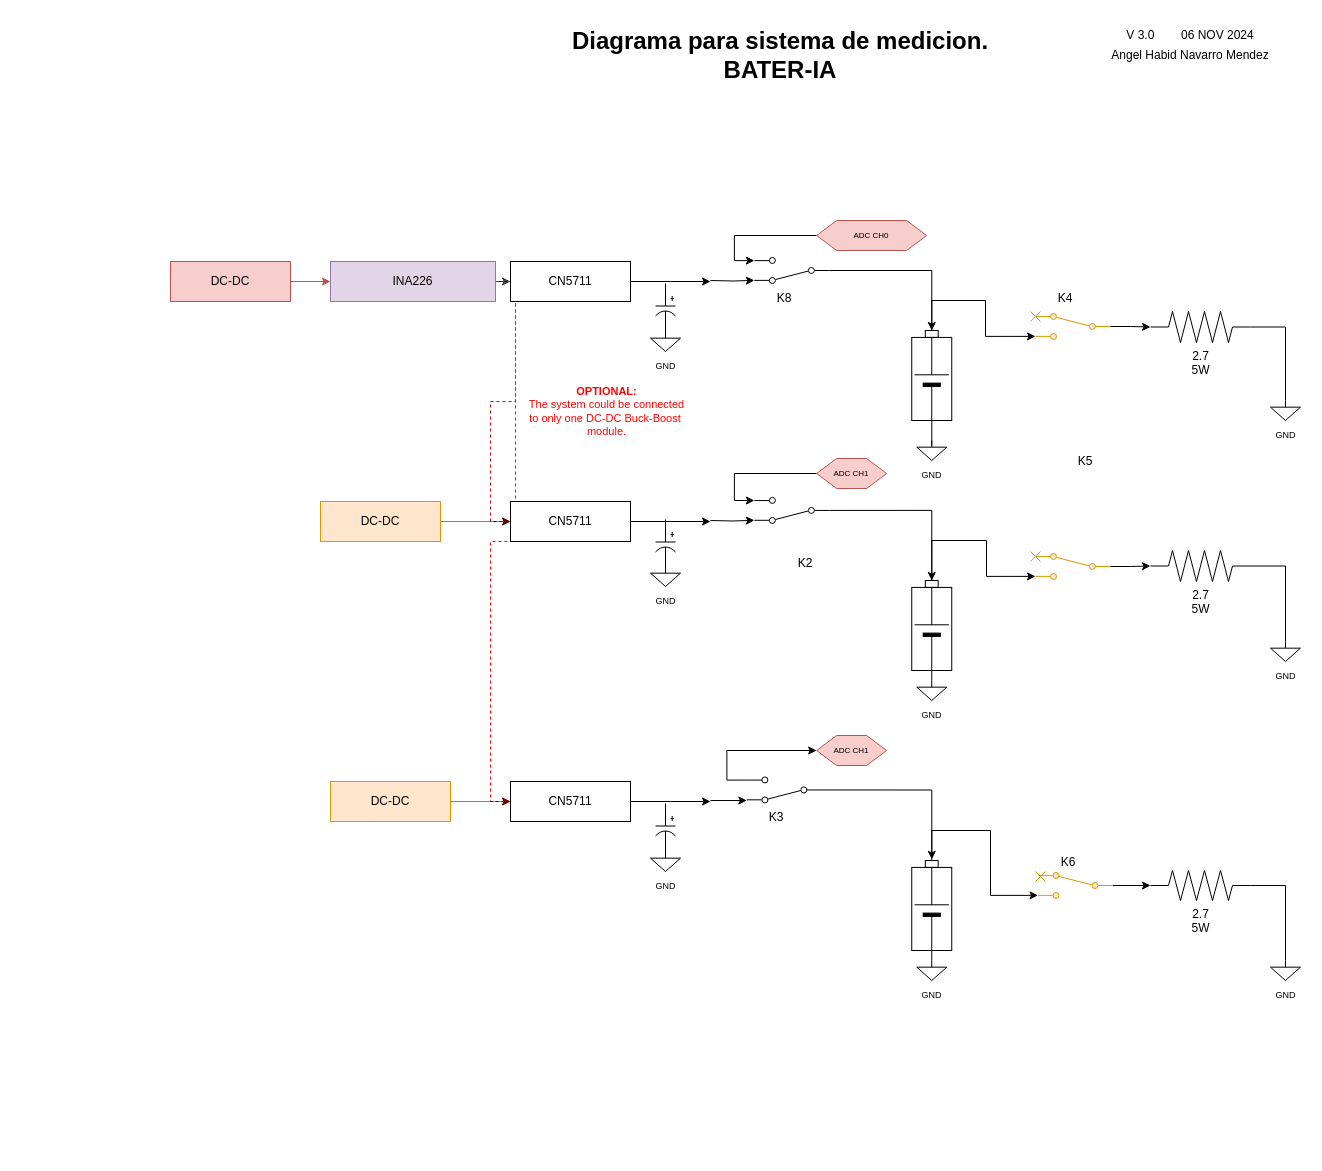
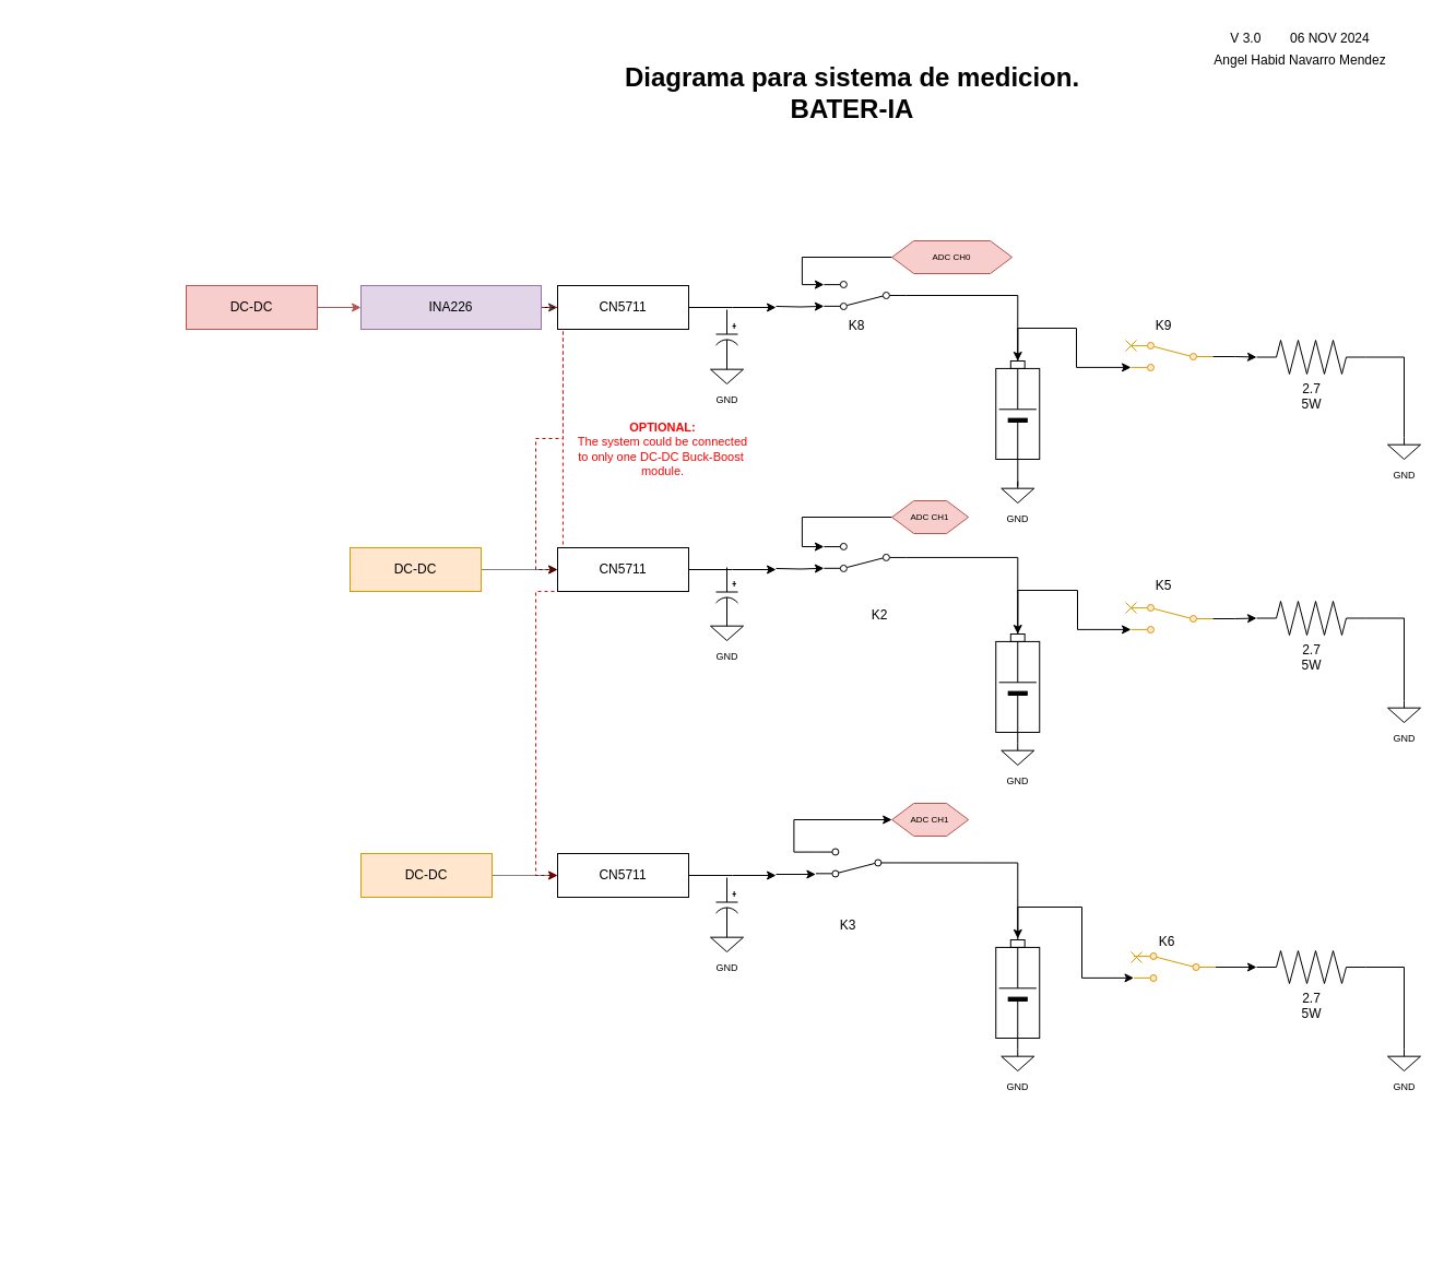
- <mxCell id="2" value="&lt;h1 style=&quot;margin-top: 0px;&quot;&gt;Diagrama para sistema de medicion. BATER-IA&lt;/h1&gt;" style="text;html=1;whiteSpace=wrap;overflow=hidden;rounded=0;align=center;" parent="1" vertex="1"><mxGeometry x="540" y="20" width="480" height="70" as="geometry" /></mxCell>
+ <mxCell id="2" value="&lt;h1 style=&quot;margin-top: 0px;&quot;&gt;Diagrama para sistema de medicion. BATER-IA&lt;/h1&gt;" style="text;html=1;whiteSpace=wrap;overflow=hidden;rounded=0;align=center;" parent="1" vertex="1"><mxGeometry x="540" y="50" width="480" height="70" as="geometry" /></mxCell>
- <mxCell id="53" value="K4" style="text;html=1;align=center;verticalAlign=middle;whiteSpace=wrap;rounded=0;" vertex="1" parent="1"><mxGeometry x="1035" y="283" width="60" height="30" as="geometry" /></mxCell>
+ <mxCell id="53" value="K9" style="text;html=1;align=center;verticalAlign=middle;whiteSpace=wrap;rounded=0;" vertex="1" parent="1"><mxGeometry x="1035" y="283" width="60" height="30" as="geometry" /></mxCell>
- <mxCell id="54" value="K5" style="text;html=1;align=center;verticalAlign=middle;whiteSpace=wrap;rounded=0;" vertex="1" parent="1"><mxGeometry x="1055" y="446" width="60" height="30" as="geometry" /></mxCell>
+ <mxCell id="54" value="K5" style="text;html=1;align=center;verticalAlign=middle;whiteSpace=wrap;rounded=0;" vertex="1" parent="1"><mxGeometry x="1035" y="521" width="60" height="30" as="geometry" /></mxCell>
- <mxCell id="52" value="K3" style="text;html=1;align=center;verticalAlign=middle;whiteSpace=wrap;rounded=0;" vertex="1" parent="1"><mxGeometry x="746.38" y="802.46" width="60" height="30" as="geometry" /></mxCell>
+ <mxCell id="52" value="K3" style="text;html=1;align=center;verticalAlign=middle;whiteSpace=wrap;rounded=0;" vertex="1" parent="1"><mxGeometry x="746.38" y="832.46" width="60" height="30" as="geometry" /></mxCell>
